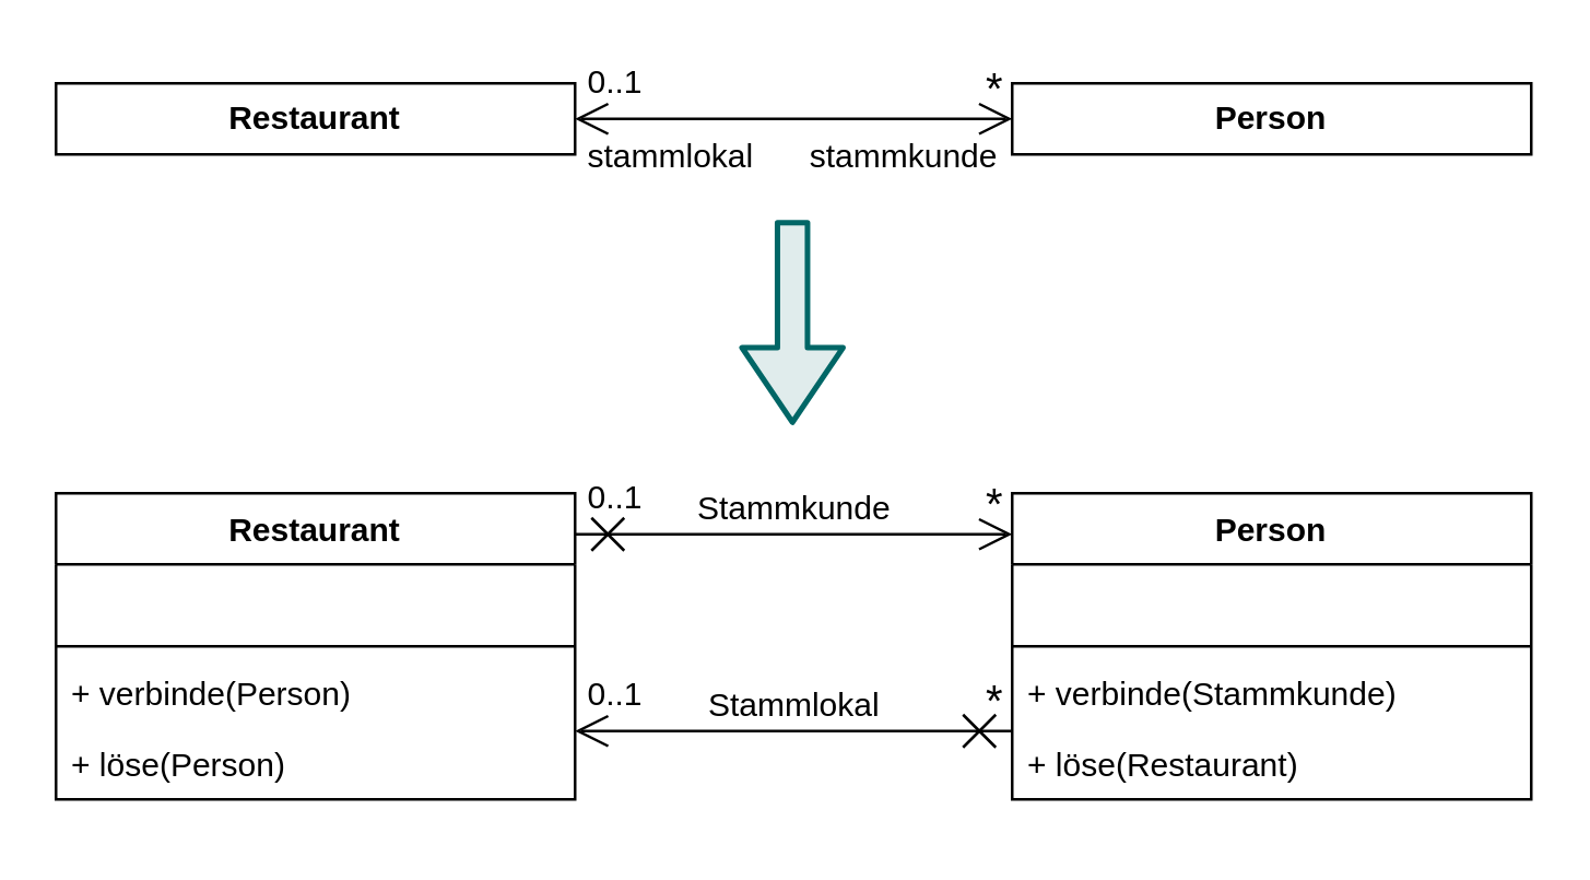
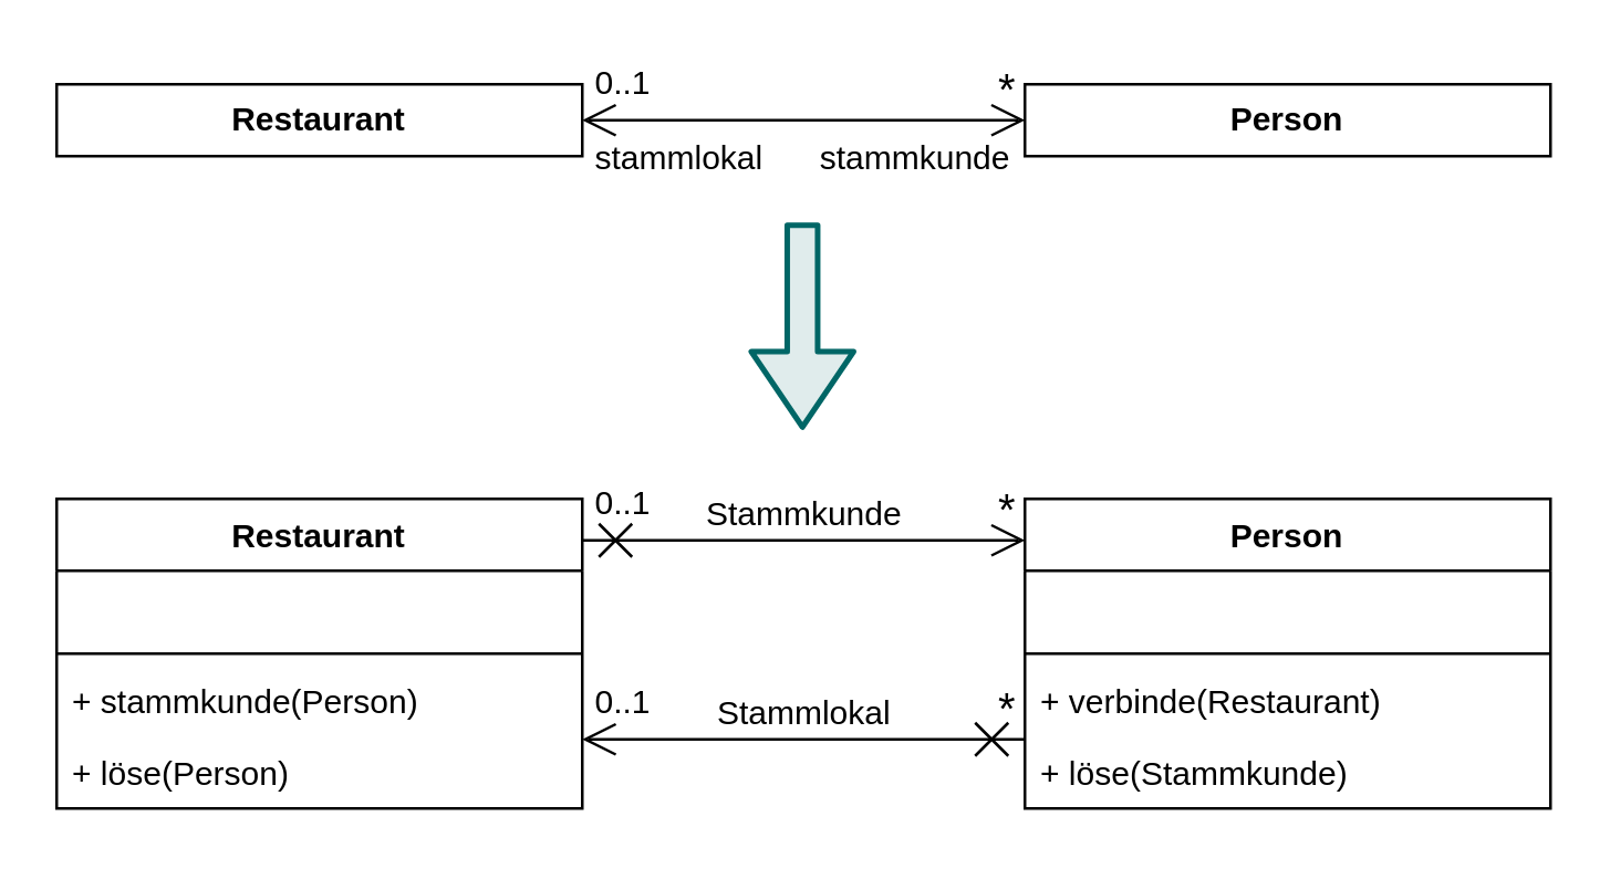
- <mxCell id="24" value="+ verbinde(Person)" style="text;strokeColor=none;fillColor=none;align=left;verticalAlign=top;spacingLeft=4;spacingRight=4;overflow=hidden;rotatable=0;points=[[0,0.5],[1,0.5]];portConstraint=eastwest;whiteSpace=wrap;html=1;" parent="21" vertex="1"><mxGeometry y="60" width="190" height="26" as="geometry" /></mxCell>
+ <mxCell id="24" value="+ stammkunde(Person)" style="text;strokeColor=none;fillColor=none;align=left;verticalAlign=top;spacingLeft=4;spacingRight=4;overflow=hidden;rotatable=0;points=[[0,0.5],[1,0.5]];portConstraint=eastwest;whiteSpace=wrap;html=1;" parent="21" vertex="1"><mxGeometry y="60" width="190" height="26" as="geometry" /></mxCell>
- <mxCell id="19" value="+ verbinde(Stammkunde)" style="text;strokeColor=none;fillColor=none;align=left;verticalAlign=top;spacingLeft=4;spacingRight=4;overflow=hidden;rotatable=0;points=[[0,0.5],[1,0.5]];portConstraint=eastwest;whiteSpace=wrap;html=1;" parent="16" vertex="1"><mxGeometry y="60" width="190" height="26" as="geometry" /></mxCell>
+ <mxCell id="19" value="+ verbinde(Restaurant)" style="text;strokeColor=none;fillColor=none;align=left;verticalAlign=top;spacingLeft=4;spacingRight=4;overflow=hidden;rotatable=0;points=[[0,0.5],[1,0.5]];portConstraint=eastwest;whiteSpace=wrap;html=1;" parent="16" vertex="1"><mxGeometry y="60" width="190" height="26" as="geometry" /></mxCell>
- <mxCell id="20" value="+ löse(Restaurant)" style="text;strokeColor=none;fillColor=none;align=left;verticalAlign=top;spacingLeft=4;spacingRight=4;overflow=hidden;rotatable=0;points=[[0,0.5],[1,0.5]];portConstraint=eastwest;whiteSpace=wrap;html=1;" parent="16" vertex="1"><mxGeometry y="86" width="190" height="26" as="geometry" /></mxCell>
+ <mxCell id="20" value="+ löse(Stammkunde)" style="text;strokeColor=none;fillColor=none;align=left;verticalAlign=top;spacingLeft=4;spacingRight=4;overflow=hidden;rotatable=0;points=[[0,0.5],[1,0.5]];portConstraint=eastwest;whiteSpace=wrap;html=1;" parent="16" vertex="1"><mxGeometry y="86" width="190" height="26" as="geometry" /></mxCell>
